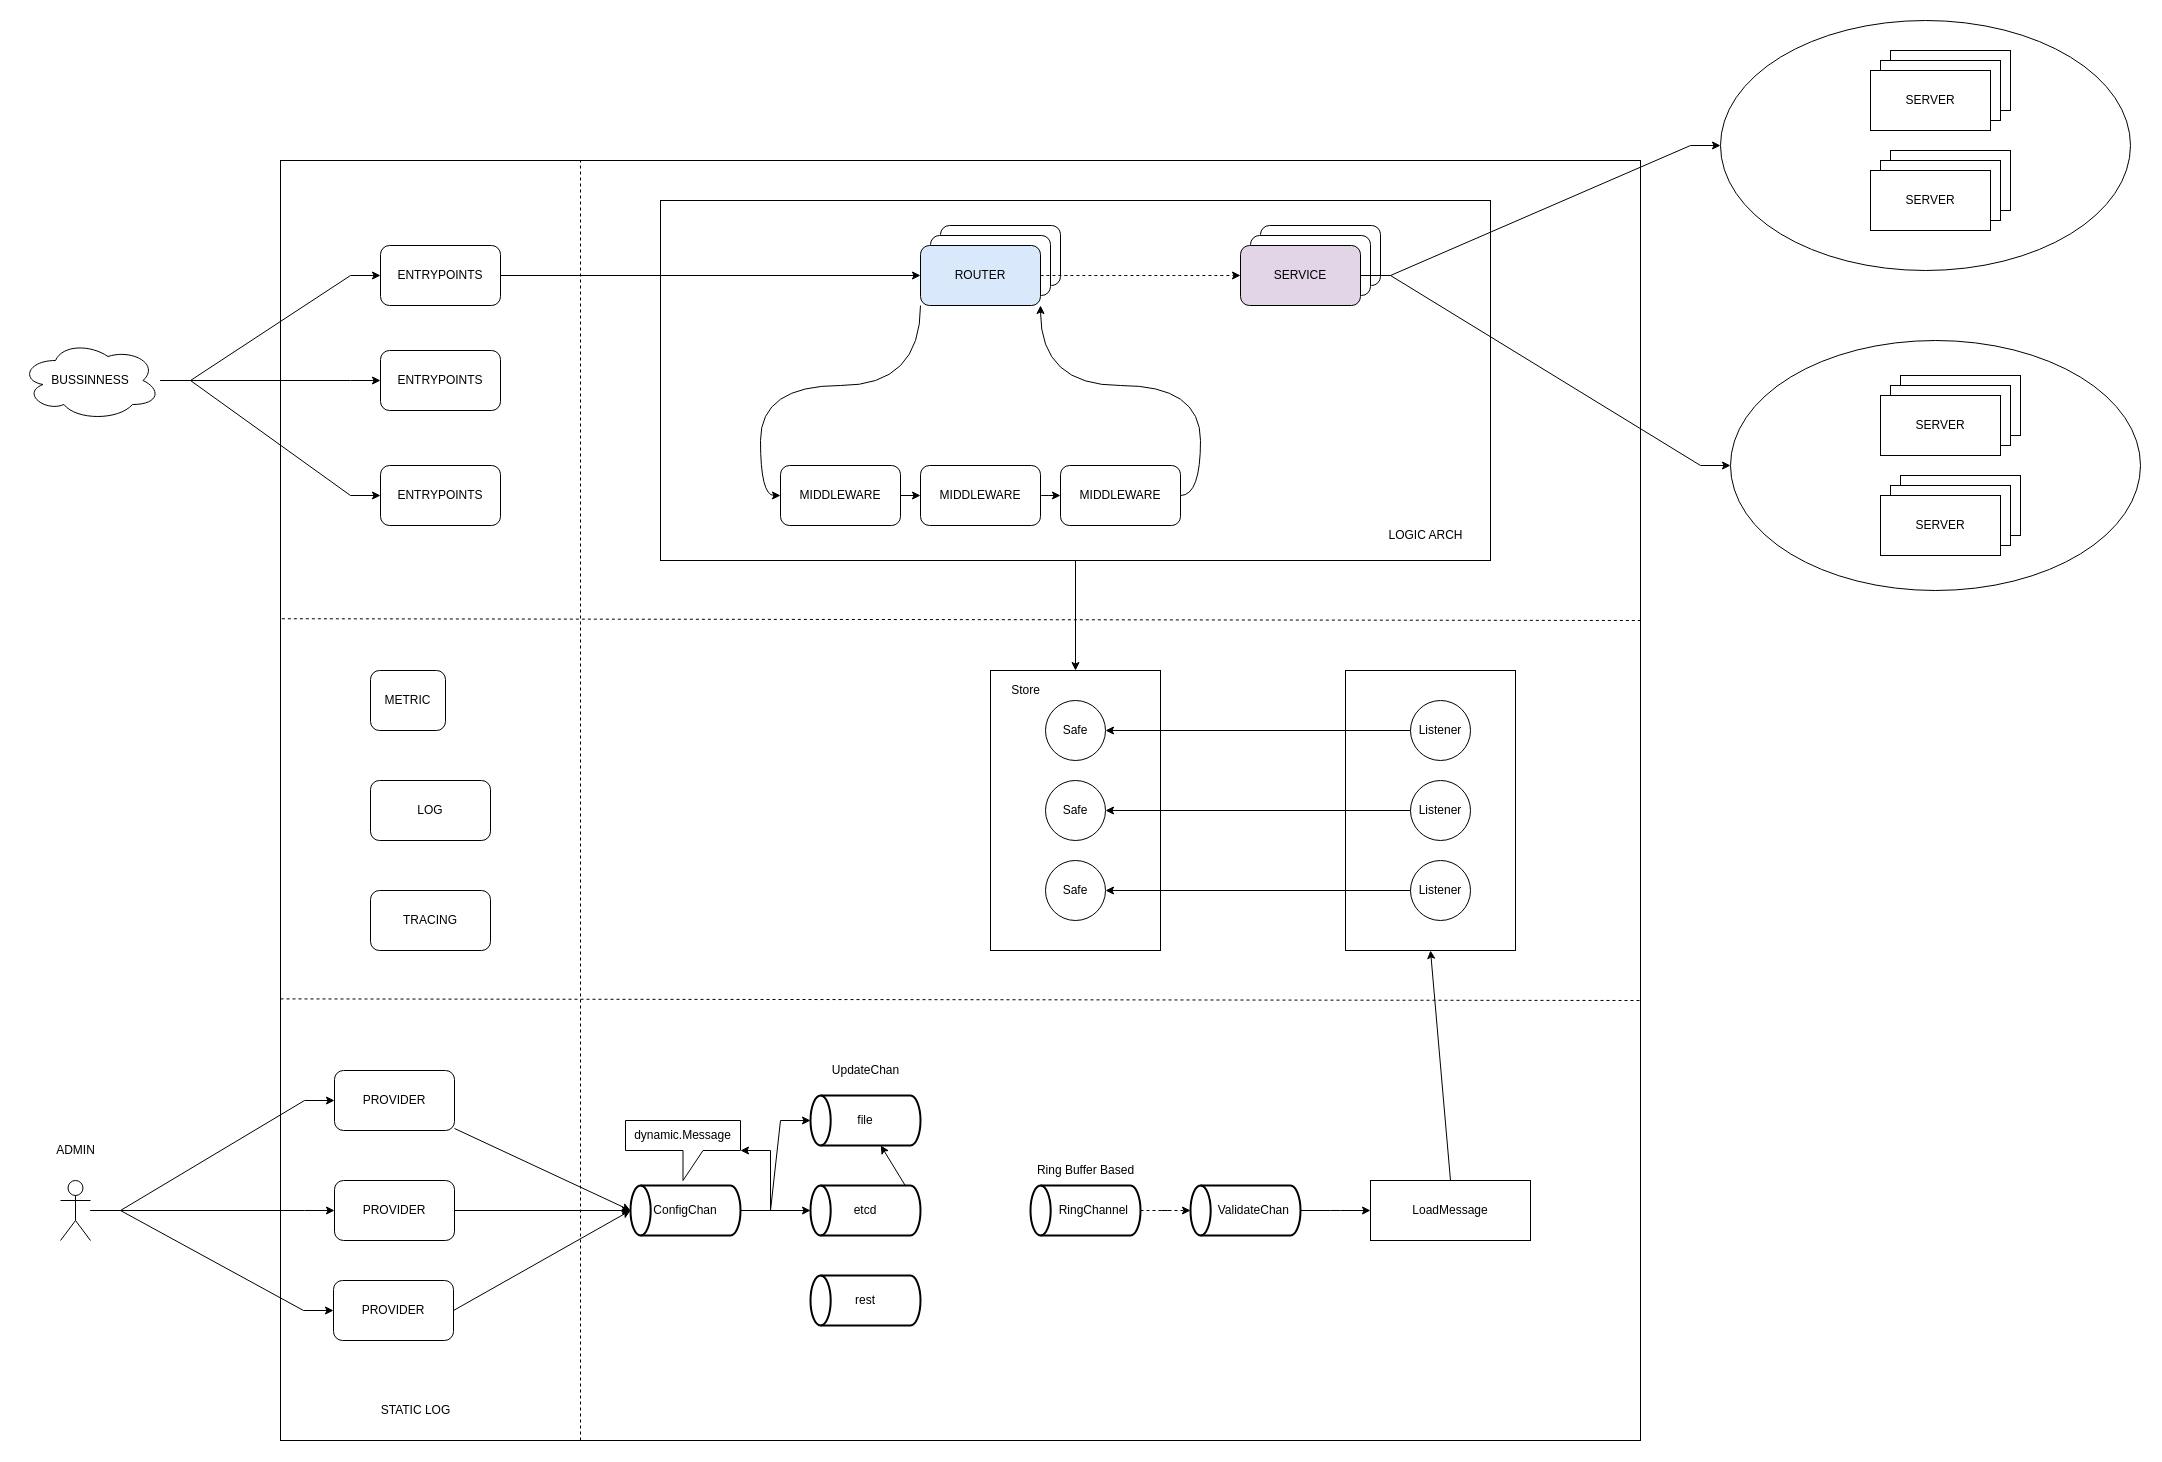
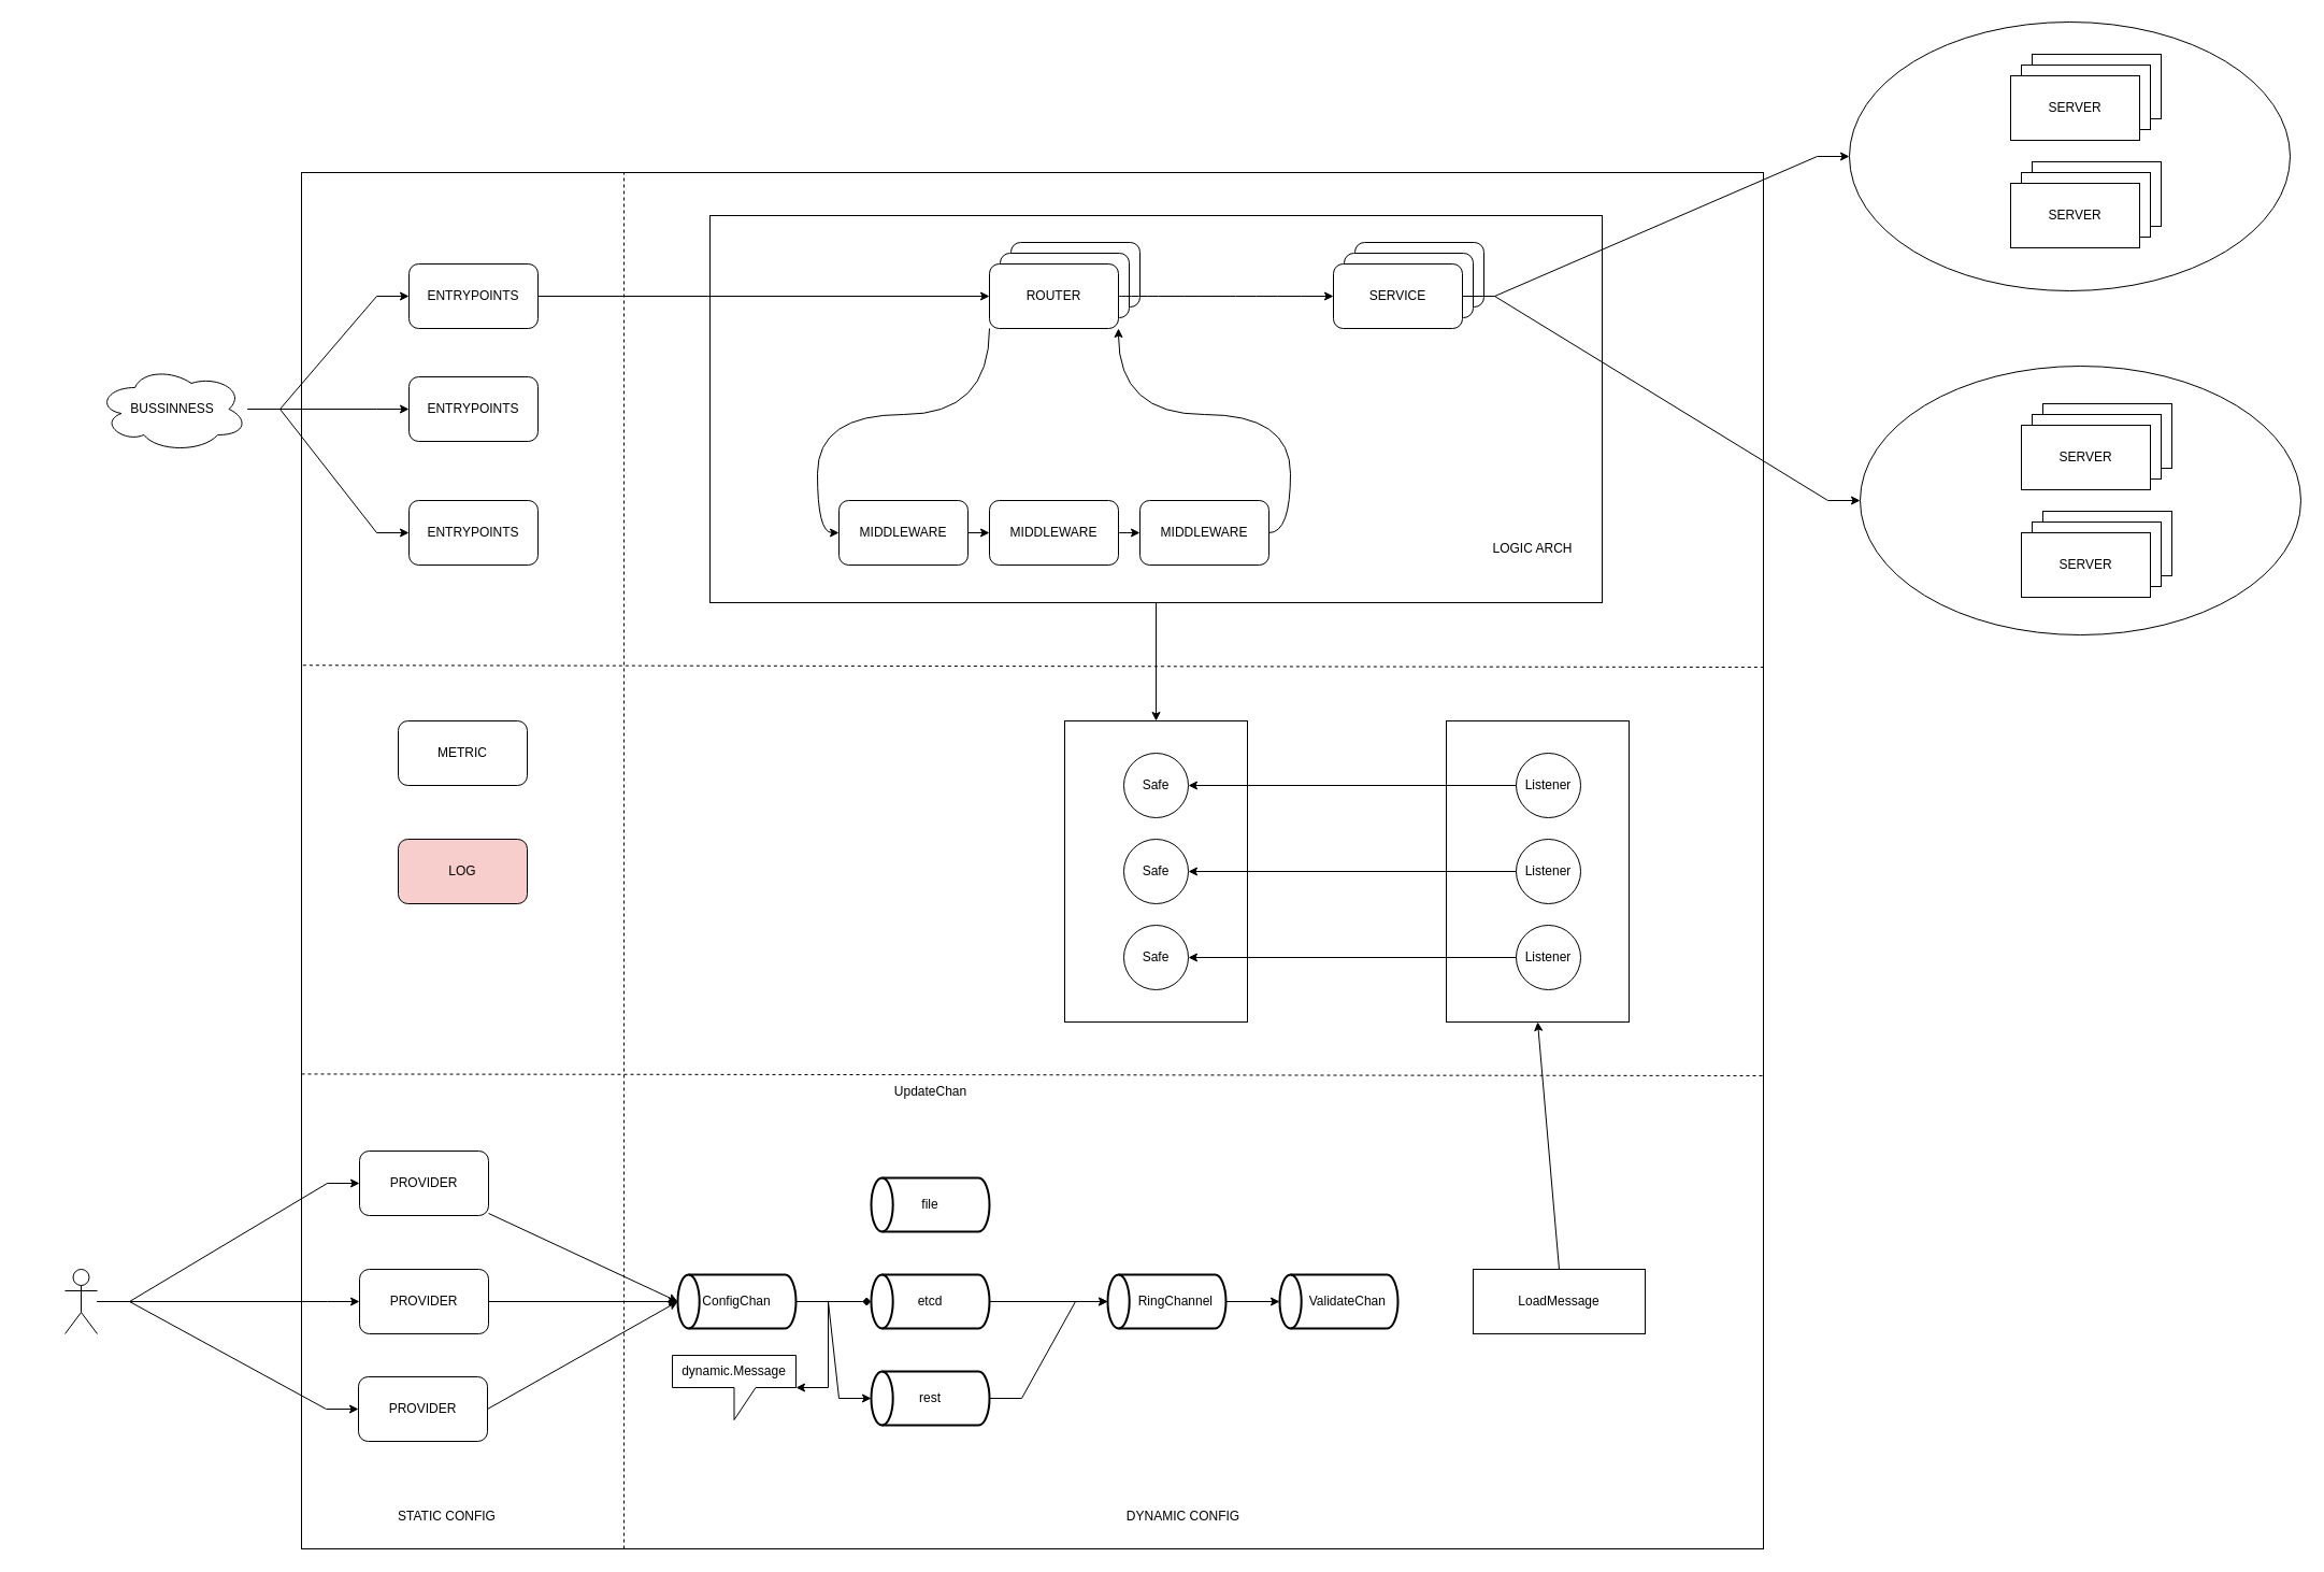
- <mxCell id="15" value="ROUTER" style="rounded=1;whiteSpace=wrap;html=1;movable=1;resizable=1;rotatable=1;deletable=1;editable=1;connectable=1;fillColor=#dae8fc;" parent="1" vertex="1"><mxGeometry x="920" y="245" width="120" height="60" as="geometry" /></mxCell>
+ <mxCell id="15" value="ROUTER" style="rounded=1;whiteSpace=wrap;html=1;movable=1;resizable=1;rotatable=1;deletable=1;editable=1;connectable=1;" parent="1" vertex="1"><mxGeometry x="920" y="245" width="120" height="60" as="geometry" /></mxCell>
- <mxCell id="14" style="edgeStyle=orthogonalEdgeStyle;curved=1;rounded=0;orthogonalLoop=1;jettySize=auto;html=1;exitX=1;exitY=0.5;exitDx=0;exitDy=0;dashed=1;" edge="1" parent="1" source="15" target="20"><mxGeometry relative="1" as="geometry" /></mxCell>
+ <mxCell id="14" style="edgeStyle=orthogonalEdgeStyle;curved=1;rounded=0;orthogonalLoop=1;jettySize=auto;html=1;exitX=1;exitY=0.5;exitDx=0;exitDy=0;" edge="1" parent="1" source="15" target="20"><mxGeometry relative="1" as="geometry" /></mxCell>
- <mxCell id="20" value="SERVICE" style="rounded=1;whiteSpace=wrap;html=1;movable=1;resizable=1;rotatable=1;deletable=1;editable=1;connectable=1;fillColor=#e1d5e7;" parent="1" vertex="1"><mxGeometry x="1240" y="245" width="120" height="60" as="geometry" /></mxCell>
+ <mxCell id="20" value="SERVICE" style="rounded=1;whiteSpace=wrap;html=1;movable=1;resizable=1;rotatable=1;deletable=1;editable=1;connectable=1;" parent="1" vertex="1"><mxGeometry x="1240" y="245" width="120" height="60" as="geometry" /></mxCell>
- <mxCell id="24" value="BUSSINNESS" style="ellipse;shape=cloud;whiteSpace=wrap;html=1;" parent="1" vertex="1"><mxGeometry x="20" y="340" width="140" height="80" as="geometry" /></mxCell>
+ <mxCell id="24" value="BUSSINNESS" style="ellipse;shape=cloud;whiteSpace=wrap;html=1;" parent="1" vertex="1"><mxGeometry x="90" y="340" width="140" height="80" as="geometry" /></mxCell>
- <mxCell id="61" value="LOGIC ARCH" style="text;html=1;align=center;verticalAlign=middle;resizable=0;points=[];autosize=1;" vertex="1" parent="1"><mxGeometry x="1380" y="525" width="90" height="20" as="geometry" /></mxCell>
+ <mxCell id="61" value="LOGIC ARCH" style="text;html=1;align=center;verticalAlign=middle;resizable=0;points=[];autosize=1;" vertex="1" parent="1"><mxGeometry x="1380" y="500" width="90" height="20" as="geometry" /></mxCell>
- <mxCell id="84" value="Store" style="text;html=1;resizable=0;autosize=1;align=center;verticalAlign=middle;points=[];fillColor=none;strokeColor=none;rounded=0;" vertex="1" parent="1"><mxGeometry x="1005" y="680" width="40" height="20" as="geometry" /></mxCell>
- <mxCell id="90" value="METRIC" style="rounded=1;whiteSpace=wrap;html=1;" vertex="1" parent="1"><mxGeometry x="370" y="670" width="75" height="60" as="geometry" /></mxCell>
+ <mxCell id="90" value="METRIC" style="rounded=1;whiteSpace=wrap;html=1;" vertex="1" parent="1"><mxGeometry x="370" y="670" width="120" height="60" as="geometry" /></mxCell>
- <mxCell id="91" value="LOG" style="rounded=1;whiteSpace=wrap;html=1;" vertex="1" parent="1"><mxGeometry x="370" y="780" width="120" height="60" as="geometry" /></mxCell>
+ <mxCell id="91" value="LOG" style="rounded=1;whiteSpace=wrap;html=1;fillColor=#f8cecc;" vertex="1" parent="1"><mxGeometry x="370" y="780" width="120" height="60" as="geometry" /></mxCell>
- <mxCell id="92" value="TRACING" style="rounded=1;whiteSpace=wrap;html=1;" vertex="1" parent="1"><mxGeometry x="370" y="890" width="120" height="60" as="geometry" /></mxCell>
- <mxCell id="67" value="UpdateChan" style="text;html=1;resizable=0;autosize=1;align=center;verticalAlign=middle;points=[];fillColor=none;strokeColor=none;rounded=0;" vertex="1" parent="1"><mxGeometry x="825" y="1060" width="80" height="20" as="geometry" /></mxCell>
+ <mxCell id="67" value="UpdateChan" style="text;html=1;resizable=0;autosize=1;align=center;verticalAlign=middle;points=[];fillColor=none;strokeColor=none;rounded=0;" vertex="1" parent="1"><mxGeometry x="825" y="1005" width="80" height="20" as="geometry" /></mxCell>
- <mxCell id="55" style="edgeStyle=entityRelationEdgeStyle;rounded=0;orthogonalLoop=1;jettySize=auto;html=1;exitX=0;exitY=0.5;exitDx=0;exitDy=0;exitPerimeter=0;entryX=1;entryY=0.5;entryDx=0;entryDy=0;entryPerimeter=0;" edge="1" parent="1" source="58" target="52"><mxGeometry relative="1" as="geometry" /></mxCell>
+ <mxCell id="55" style="edgeStyle=entityRelationEdgeStyle;rounded=0;orthogonalLoop=1;jettySize=auto;html=1;exitX=0;exitY=0.5;exitDx=0;exitDy=0;exitPerimeter=0;" edge="1" parent="1" source="58" target="66"><mxGeometry relative="1" as="geometry" /></mxCell>
- <mxCell id="41" value="ADMIN" style="text;html=1;resizable=0;autosize=1;align=center;verticalAlign=middle;points=[];fillColor=none;strokeColor=none;rounded=0;" parent="1" vertex="1"><mxGeometry x="50" y="1140" width="50" height="20" as="geometry" /></mxCell>
- <mxCell id="62" value="dynamic.Message" style="shape=callout;whiteSpace=wrap;html=1;perimeter=calloutPerimeter;" vertex="1" parent="1"><mxGeometry x="625" y="1120" width="115" height="60" as="geometry" /></mxCell>
+ <mxCell id="62" value="dynamic.Message" style="shape=callout;whiteSpace=wrap;html=1;perimeter=calloutPerimeter;" vertex="1" parent="1"><mxGeometry x="625" y="1260" width="115" height="60" as="geometry" /></mxCell>
- <mxCell id="53" style="edgeStyle=none;rounded=0;orthogonalLoop=1;jettySize=auto;html=1;exitX=0;exitY=0.5;exitDx=0;exitDy=0;exitPerimeter=0;" edge="1" parent="1" source="54" target="52"><mxGeometry relative="1" as="geometry" /></mxCell>
+ <mxCell id="53" style="edgeStyle=none;rounded=0;orthogonalLoop=1;jettySize=auto;html=1;exitX=0;exitY=0.5;exitDx=0;exitDy=0;exitPerimeter=0;entryX=1;entryY=0.5;entryDx=0;entryDy=0;entryPerimeter=0;" edge="1" parent="1" source="54" target="60"><mxGeometry relative="1" as="geometry" /></mxCell>
- <mxCell id="70" value="Ring Buffer Based" style="text;html=1;resizable=0;autosize=1;align=center;verticalAlign=middle;points=[];fillColor=none;strokeColor=none;rounded=0;" vertex="1" parent="1"><mxGeometry x="1030" y="1160" width="110" height="20" as="geometry" /></mxCell>
- <mxCell id="56" style="edgeStyle=none;rounded=0;orthogonalLoop=1;jettySize=auto;html=1;entryX=1;entryY=0.5;entryDx=0;entryDy=0;entryPerimeter=0;" edge="1" parent="1" source="58" target="54"><mxGeometry relative="1" as="geometry" /></mxCell>
+ <mxCell id="56" style="edgeStyle=none;rounded=0;orthogonalLoop=1;jettySize=auto;html=1;entryX=1;entryY=0.5;entryDx=0;entryDy=0;entryPerimeter=0;endArrow=diamond;" edge="1" parent="1" source="58" target="54"><mxGeometry relative="1" as="geometry" /></mxCell>
- <mxCell id="59" style="edgeStyle=entityRelationEdgeStyle;rounded=0;orthogonalLoop=1;jettySize=auto;html=1;exitX=0;exitY=0.5;exitDx=0;exitDy=0;exitPerimeter=0;dashed=1;" edge="1" parent="1" source="60" target="69"><mxGeometry relative="1" as="geometry" /></mxCell>
+ <mxCell id="59" style="edgeStyle=entityRelationEdgeStyle;rounded=0;orthogonalLoop=1;jettySize=auto;html=1;exitX=0;exitY=0.5;exitDx=0;exitDy=0;exitPerimeter=0;" edge="1" parent="1" source="60" target="69"><mxGeometry relative="1" as="geometry" /></mxCell>
- <mxCell id="68" style="edgeStyle=entityRelationEdgeStyle;rounded=0;orthogonalLoop=1;jettySize=auto;html=1;exitX=0;exitY=0.5;exitDx=0;exitDy=0;exitPerimeter=0;entryX=0;entryY=0.5;entryDx=0;entryDy=0;" edge="1" parent="1" source="69" target="72"><mxGeometry relative="1" as="geometry" /></mxCell>
+ <mxCell id="65" style="edgeStyle=entityRelationEdgeStyle;rounded=0;orthogonalLoop=1;jettySize=auto;html=1;exitX=0;exitY=0.5;exitDx=0;exitDy=0;exitPerimeter=0;entryX=1;entryY=0.5;entryDx=0;entryDy=0;entryPerimeter=0;" edge="1" parent="1" source="66" target="60"><mxGeometry relative="1" as="geometry"><mxPoint x="1030" y="990" as="targetPoint" /></mxGeometry></mxCell>
- <mxCell id="42" value="STATIC LOG" style="text;html=1;align=center;verticalAlign=middle;resizable=0;points=[];autosize=1;" parent="1" vertex="1"><mxGeometry x="360" y="1400" width="110" height="20" as="geometry" /></mxCell>
+ <mxCell id="42" value="STATIC CONFIG" style="text;html=1;align=center;verticalAlign=middle;resizable=0;points=[];autosize=1;" parent="1" vertex="1"><mxGeometry x="360" y="1400" width="110" height="20" as="geometry" /></mxCell>
+ <mxCell id="43" value="DYNAMIC CONFIG" style="text;html=1;align=center;verticalAlign=middle;resizable=0;points=[];autosize=1;" parent="1" vertex="1"><mxGeometry x="1040" y="1400" width="120" height="20" as="geometry" /></mxCell>
